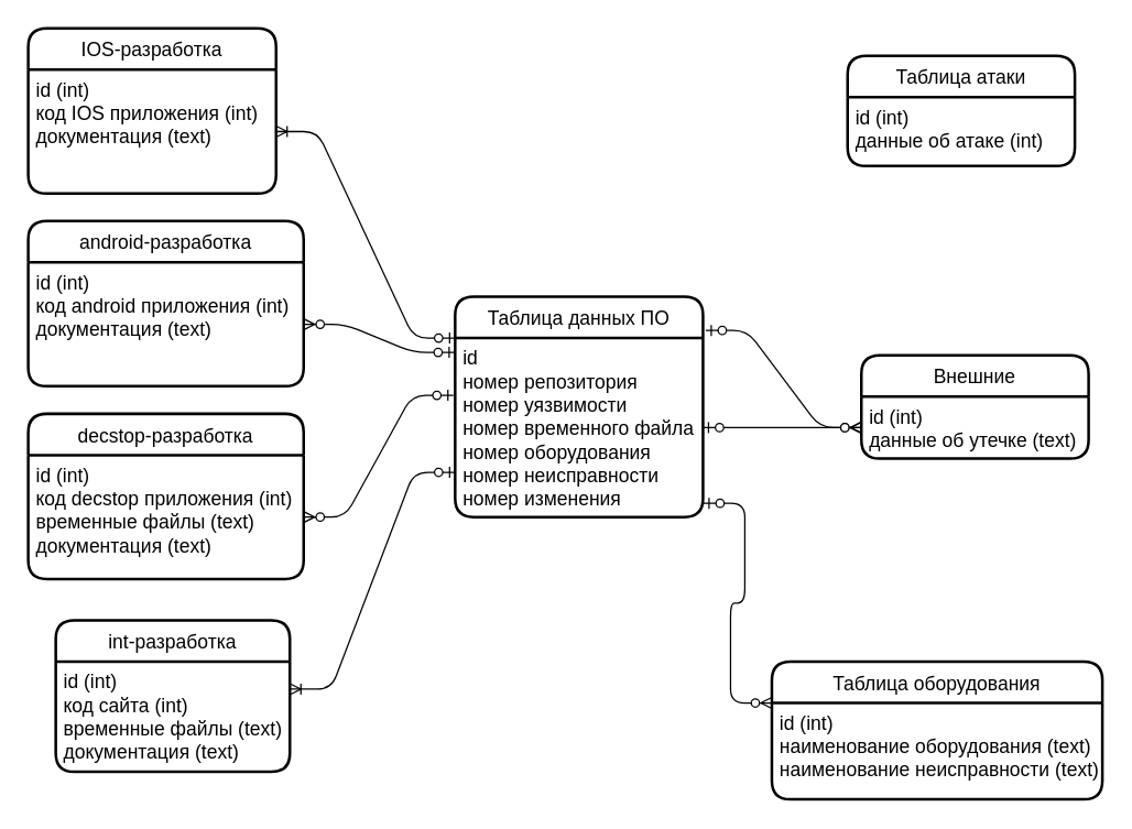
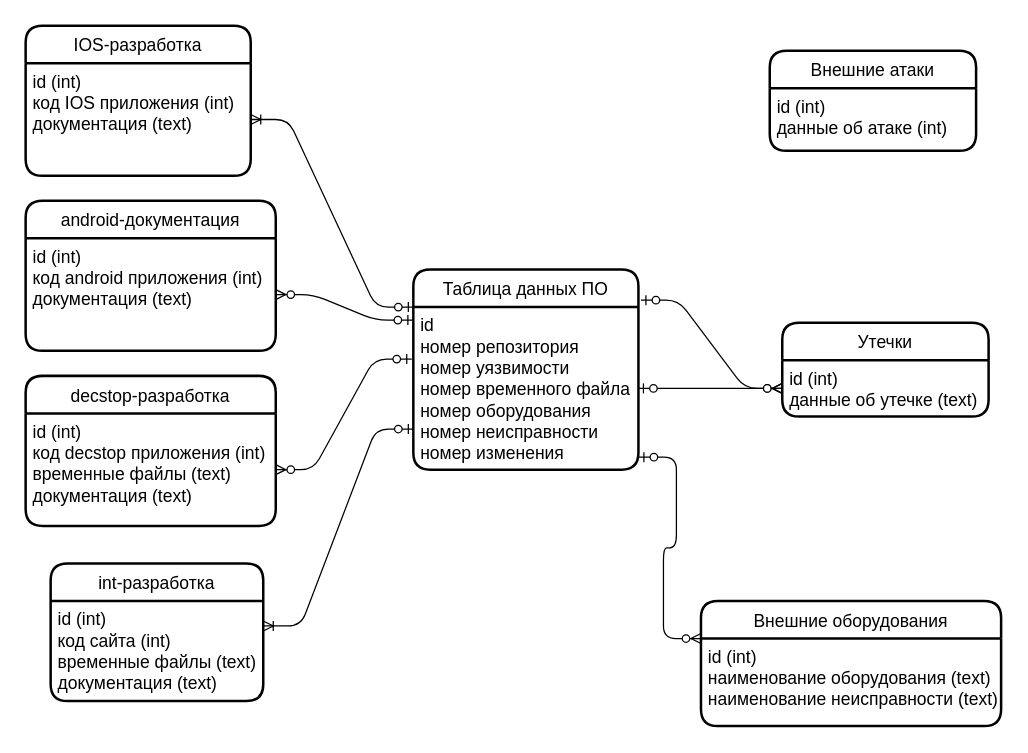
- <mxCell id="4" value="Таблица атаки" style="swimlane;childLayout=stackLayout;horizontal=1;startSize=30;horizontalStack=0;rounded=1;fontSize=14;fontStyle=0;strokeWidth=2;resizeParent=0;resizeLast=1;shadow=0;dashed=0;align=center;" parent="1" vertex="1"><mxGeometry x="615" y="40" width="165" height="80" as="geometry" /></mxCell>
+ <mxCell id="4" value="Внешние атаки" style="swimlane;childLayout=stackLayout;horizontal=1;startSize=30;horizontalStack=0;rounded=1;fontSize=14;fontStyle=0;strokeWidth=2;resizeParent=0;resizeLast=1;shadow=0;dashed=0;align=center;" parent="1" vertex="1"><mxGeometry x="615" y="40" width="165" height="80" as="geometry" /></mxCell>
- <mxCell id="18" value="android-разработка" style="swimlane;childLayout=stackLayout;horizontal=1;startSize=30;horizontalStack=0;rounded=1;fontSize=14;fontStyle=0;strokeWidth=2;resizeParent=0;resizeLast=1;shadow=0;dashed=0;align=center;arcSize=15;" parent="1" vertex="1"><mxGeometry x="20" y="160" width="200" height="120" as="geometry" /></mxCell>
+ <mxCell id="18" value="android-документация" style="swimlane;childLayout=stackLayout;horizontal=1;startSize=30;horizontalStack=0;rounded=1;fontSize=14;fontStyle=0;strokeWidth=2;resizeParent=0;resizeLast=1;shadow=0;dashed=0;align=center;arcSize=15;" parent="1" vertex="1"><mxGeometry x="20" y="160" width="200" height="120" as="geometry" /></mxCell>
- <mxCell id="6" value="Внешние" style="swimlane;childLayout=stackLayout;horizontal=1;startSize=30;horizontalStack=0;rounded=1;fontSize=14;fontStyle=0;strokeWidth=2;resizeParent=0;resizeLast=1;shadow=0;dashed=0;align=center;" parent="1" vertex="1"><mxGeometry x="625" y="257.5" width="165" height="75" as="geometry" /></mxCell>
+ <mxCell id="6" value="Утечки" style="swimlane;childLayout=stackLayout;horizontal=1;startSize=30;horizontalStack=0;rounded=1;fontSize=14;fontStyle=0;strokeWidth=2;resizeParent=0;resizeLast=1;shadow=0;dashed=0;align=center;" parent="1" vertex="1"><mxGeometry x="625" y="257.5" width="165" height="75" as="geometry" /></mxCell>
- <mxCell id="10" value="Таблица оборудования" style="swimlane;childLayout=stackLayout;horizontal=1;startSize=30;horizontalStack=0;rounded=1;fontSize=14;fontStyle=0;strokeWidth=2;resizeParent=0;resizeLast=1;shadow=0;dashed=0;align=center;" parent="1" vertex="1"><mxGeometry x="560" y="480" width="240" height="100" as="geometry" /></mxCell>
+ <mxCell id="10" value="Внешние оборудования" style="swimlane;childLayout=stackLayout;horizontal=1;startSize=30;horizontalStack=0;rounded=1;fontSize=14;fontStyle=0;strokeWidth=2;resizeParent=0;resizeLast=1;shadow=0;dashed=0;align=center;" parent="1" vertex="1"><mxGeometry x="560" y="480" width="240" height="100" as="geometry" /></mxCell>
